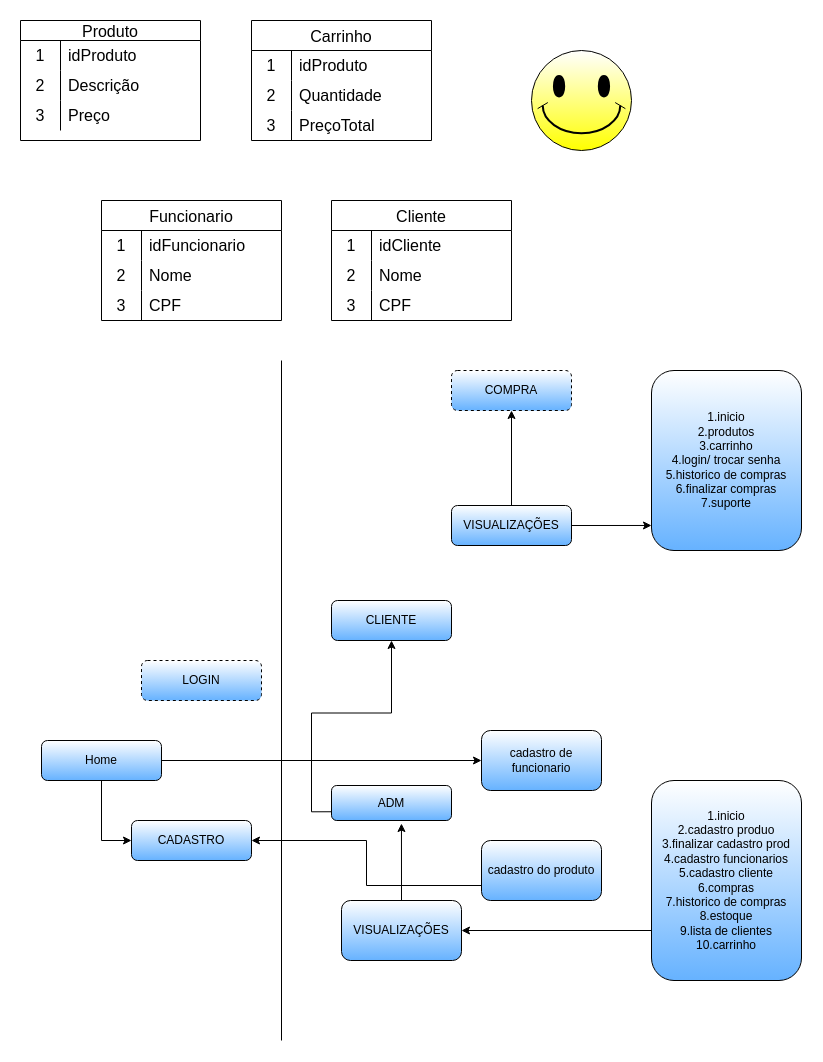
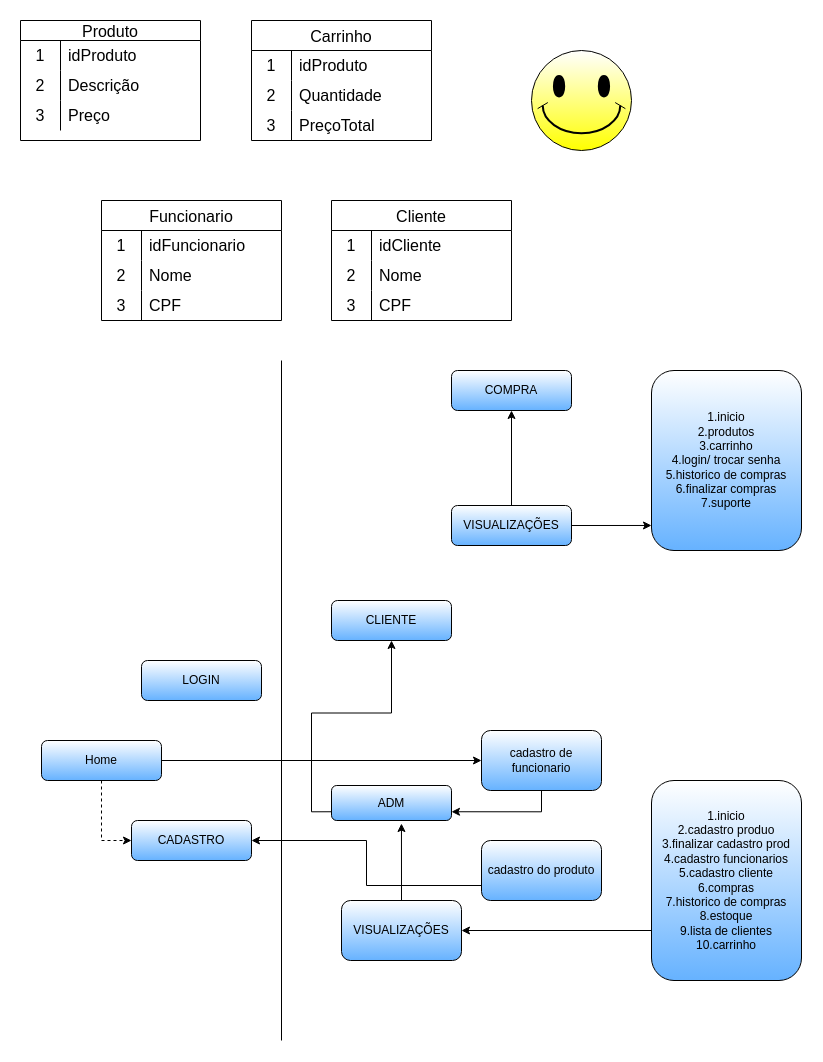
- <mxCell id="62" value="COMPRA" style="rounded=1;whiteSpace=wrap;html=1;gradientColor=#66B2FF;dashed=1;" vertex="1" parent="1"><mxGeometry x="451" y="370" width="120" height="40" as="geometry" /></mxCell>
+ <mxCell id="62" value="COMPRA" style="rounded=1;whiteSpace=wrap;html=1;gradientColor=#66B2FF;" vertex="1" parent="1"><mxGeometry x="451" y="370" width="120" height="40" as="geometry" /></mxCell>
- <mxCell id="46" value="LOGIN" style="rounded=1;whiteSpace=wrap;html=1;gradientColor=#66B2FF;dashed=1;" vertex="1" parent="1"><mxGeometry x="141" y="660" width="120" height="40" as="geometry" /></mxCell>
+ <mxCell id="46" value="LOGIN" style="rounded=1;whiteSpace=wrap;html=1;gradientColor=#66B2FF;" vertex="1" parent="1"><mxGeometry x="141" y="660" width="120" height="40" as="geometry" /></mxCell>
+ <mxCell id="53" style="edgeStyle=orthogonalEdgeStyle;rounded=0;orthogonalLoop=1;jettySize=auto;html=1;exitX=0.5;exitY=1;exitDx=0;exitDy=0;entryX=1;entryY=0.75;entryDx=0;entryDy=0;" edge="1" parent="1" source="54" target="50"><mxGeometry relative="1" as="geometry" /></mxCell>
- <mxCell id="44" style="edgeStyle=orthogonalEdgeStyle;rounded=0;orthogonalLoop=1;jettySize=auto;html=1;entryX=0;entryY=0.5;entryDx=0;entryDy=0;" edge="1" parent="1" source="45" target="47"><mxGeometry relative="1" as="geometry"><mxPoint x="121" y="840" as="targetPoint" /></mxGeometry></mxCell>
+ <mxCell id="44" style="edgeStyle=orthogonalEdgeStyle;rounded=0;orthogonalLoop=1;jettySize=auto;html=1;entryX=0;entryY=0.5;entryDx=0;entryDy=0;dashed=1;" edge="1" parent="1" source="45" target="47"><mxGeometry relative="1" as="geometry"><mxPoint x="121" y="840" as="targetPoint" /></mxGeometry></mxCell>
